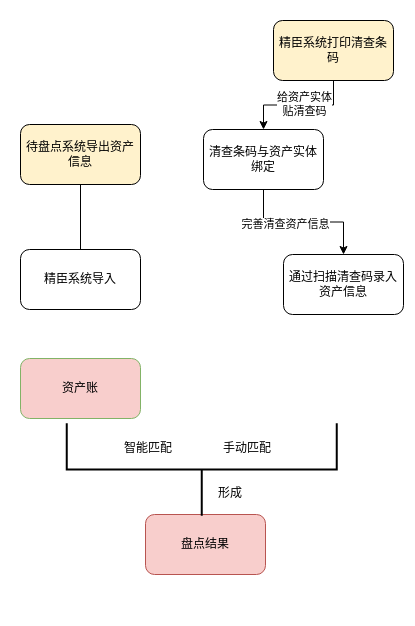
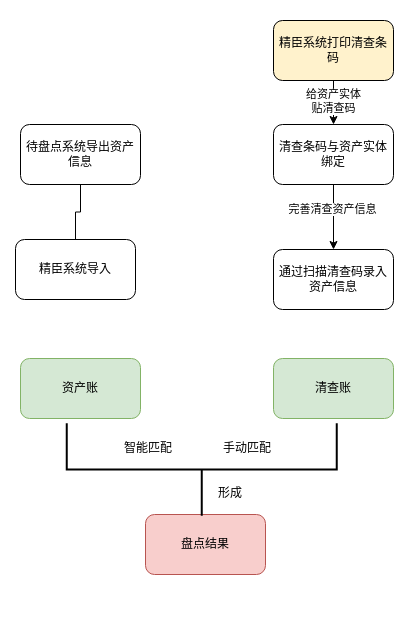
- <mxCell id="3" value="待盘点系统导出资产信息" style="rounded=1;whiteSpace=wrap;html=1;fillColor=#fff2cc;" vertex="1" parent="1"><mxGeometry x="20" y="124" width="120" height="60" as="geometry" /></mxCell>
+ <mxCell id="3" value="待盘点系统导出资产信息" style="rounded=1;whiteSpace=wrap;html=1;" vertex="1" parent="1"><mxGeometry x="20" y="124" width="120" height="60" as="geometry" /></mxCell>
- <mxCell id="11" value="清查条码与资产实体绑定" style="rounded=1;whiteSpace=wrap;html=1;" vertex="1" parent="1"><mxGeometry x="203" y="129" width="120" height="60" as="geometry" /></mxCell>
+ <mxCell id="11" value="清查条码与资产实体绑定" style="rounded=1;whiteSpace=wrap;html=1;" vertex="1" parent="1"><mxGeometry x="273" y="124" width="120" height="60" as="geometry" /></mxCell>
- <mxCell id="4" value="精臣系统导入" style="rounded=1;whiteSpace=wrap;html=1;" vertex="1" parent="1"><mxGeometry x="20" y="249" width="120" height="60" as="geometry" /></mxCell>
+ <mxCell id="4" value="精臣系统导入" style="rounded=1;whiteSpace=wrap;html=1;" vertex="1" parent="1"><mxGeometry x="15" y="239" width="120" height="60" as="geometry" /></mxCell>
- <mxCell id="12" value="通过扫描清查码录入资产信息" style="rounded=1;whiteSpace=wrap;html=1;" vertex="1" parent="1"><mxGeometry x="283" y="254" width="120" height="60" as="geometry" /></mxCell>
+ <mxCell id="12" value="通过扫描清查码录入资产信息" style="rounded=1;whiteSpace=wrap;html=1;" vertex="1" parent="1"><mxGeometry x="273" y="249" width="120" height="60" as="geometry" /></mxCell>
- <mxCell id="5" value="资产账" style="rounded=1;whiteSpace=wrap;html=1;fillColor=#f8cecc;strokeColor=#82b366;" vertex="1" parent="1"><mxGeometry x="20" y="358" width="120" height="60" as="geometry" /></mxCell>
+ <mxCell id="5" value="资产账" style="rounded=1;whiteSpace=wrap;html=1;fillColor=#d5e8d4;strokeColor=#82b366;" vertex="1" parent="1"><mxGeometry x="20" y="358" width="120" height="60" as="geometry" /></mxCell>
+ <mxCell id="13" value="清查账" style="rounded=1;whiteSpace=wrap;html=1;fillColor=#d5e8d4;strokeColor=#82b366;" vertex="1" parent="1"><mxGeometry x="273" y="358" width="120" height="60" as="geometry" /></mxCell>
